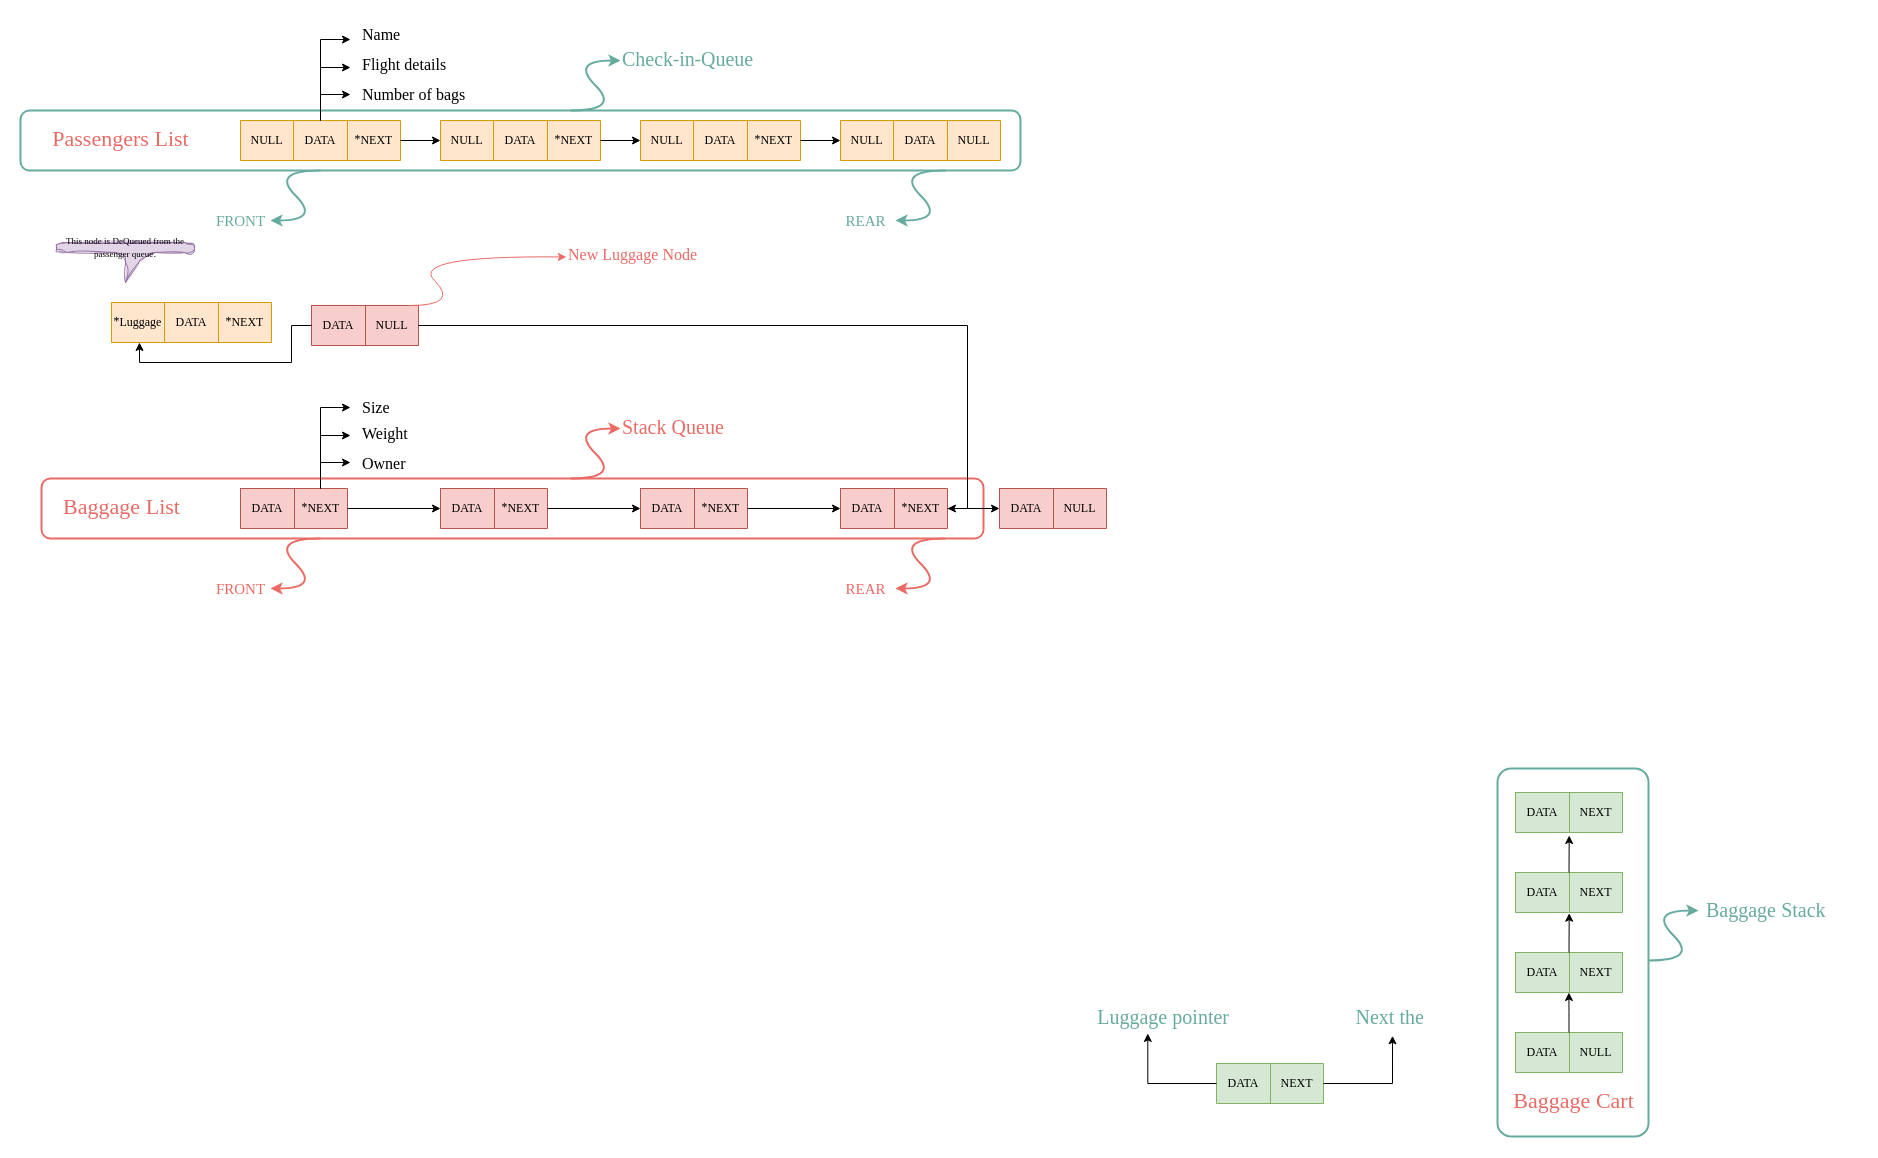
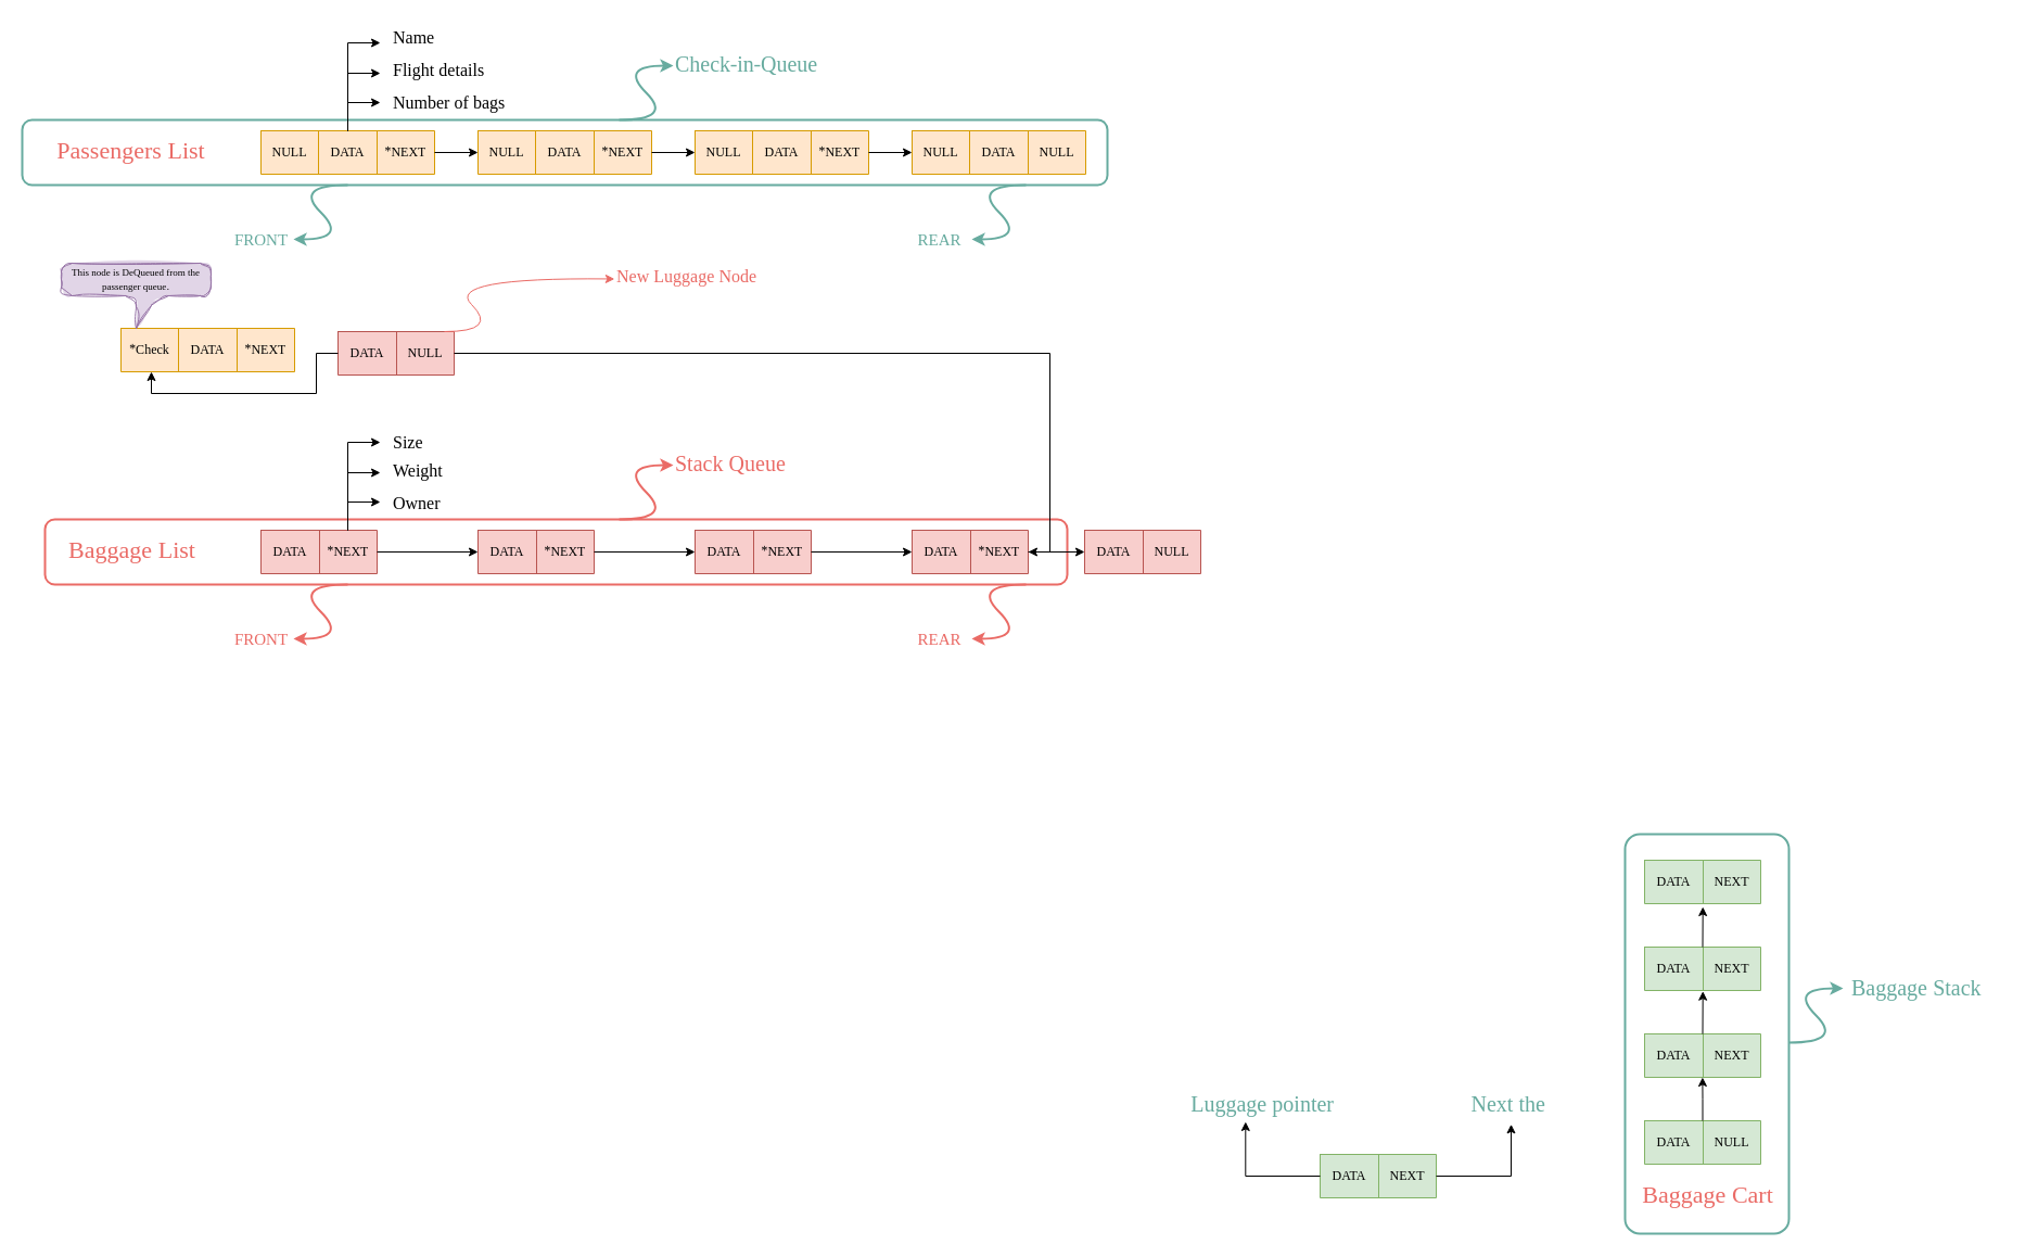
- <mxCell id="108" value="&lt;p style=&quot;line-height: 93%;&quot;&gt;&lt;font data-font-src=&quot;https://fonts.googleapis.com/css?family=Noto+Serif+Bengali&quot; face=&quot;Noto Serif Bengali&quot; style=&quot;font-size: 9px;&quot;&gt;This node is DeQueued from the passenger queue.&lt;/font&gt;&lt;/p&gt;" style="shape=callout;whiteSpace=wrap;html=1;perimeter=calloutPerimeter;fillColor=#E1D5E7;strokeColor=#9673a6;sketch=1;curveFitting=1;jiggle=2;rounded=1;fillStyle=solid;" parent="1" vertex="1"><mxGeometry x="56" y="242" width="138" height="40" as="geometry" /></mxCell>
+ <mxCell id="108" value="&lt;p style=&quot;line-height: 93%;&quot;&gt;&lt;font data-font-src=&quot;https://fonts.googleapis.com/css?family=Noto+Serif+Bengali&quot; face=&quot;Noto Serif Bengali&quot; style=&quot;font-size: 9px;&quot;&gt;This node is DeQueued from the passenger queue.&lt;/font&gt;&lt;/p&gt;" style="shape=callout;whiteSpace=wrap;html=1;perimeter=calloutPerimeter;fillColor=#E1D5E7;strokeColor=#9673a6;sketch=1;curveFitting=1;jiggle=2;rounded=1;fillStyle=solid;" parent="1" vertex="1"><mxGeometry x="56" y="242" width="138" height="60" as="geometry" /></mxCell>
- <mxCell id="97" value="&lt;font face=&quot;Noto Serif Bengali&quot;&gt;*Luggage&lt;/font&gt;" style="shape=partialRectangle;html=1;whiteSpace=wrap;connectable=0;strokeColor=inherit;overflow=hidden;fillColor=none;top=0;left=0;bottom=0;right=0;pointerEvents=1;" parent="96" vertex="1"><mxGeometry width="53" height="40" as="geometry"><mxRectangle width="53" height="40" as="alternateBounds" /></mxGeometry></mxCell>
+ <mxCell id="97" value="&lt;font face=&quot;Noto Serif Bengali&quot;&gt;*Check&lt;/font&gt;" style="shape=partialRectangle;html=1;whiteSpace=wrap;connectable=0;strokeColor=inherit;overflow=hidden;fillColor=none;top=0;left=0;bottom=0;right=0;pointerEvents=1;" parent="96" vertex="1"><mxGeometry width="53" height="40" as="geometry"><mxRectangle width="53" height="40" as="alternateBounds" /></mxGeometry></mxCell>
